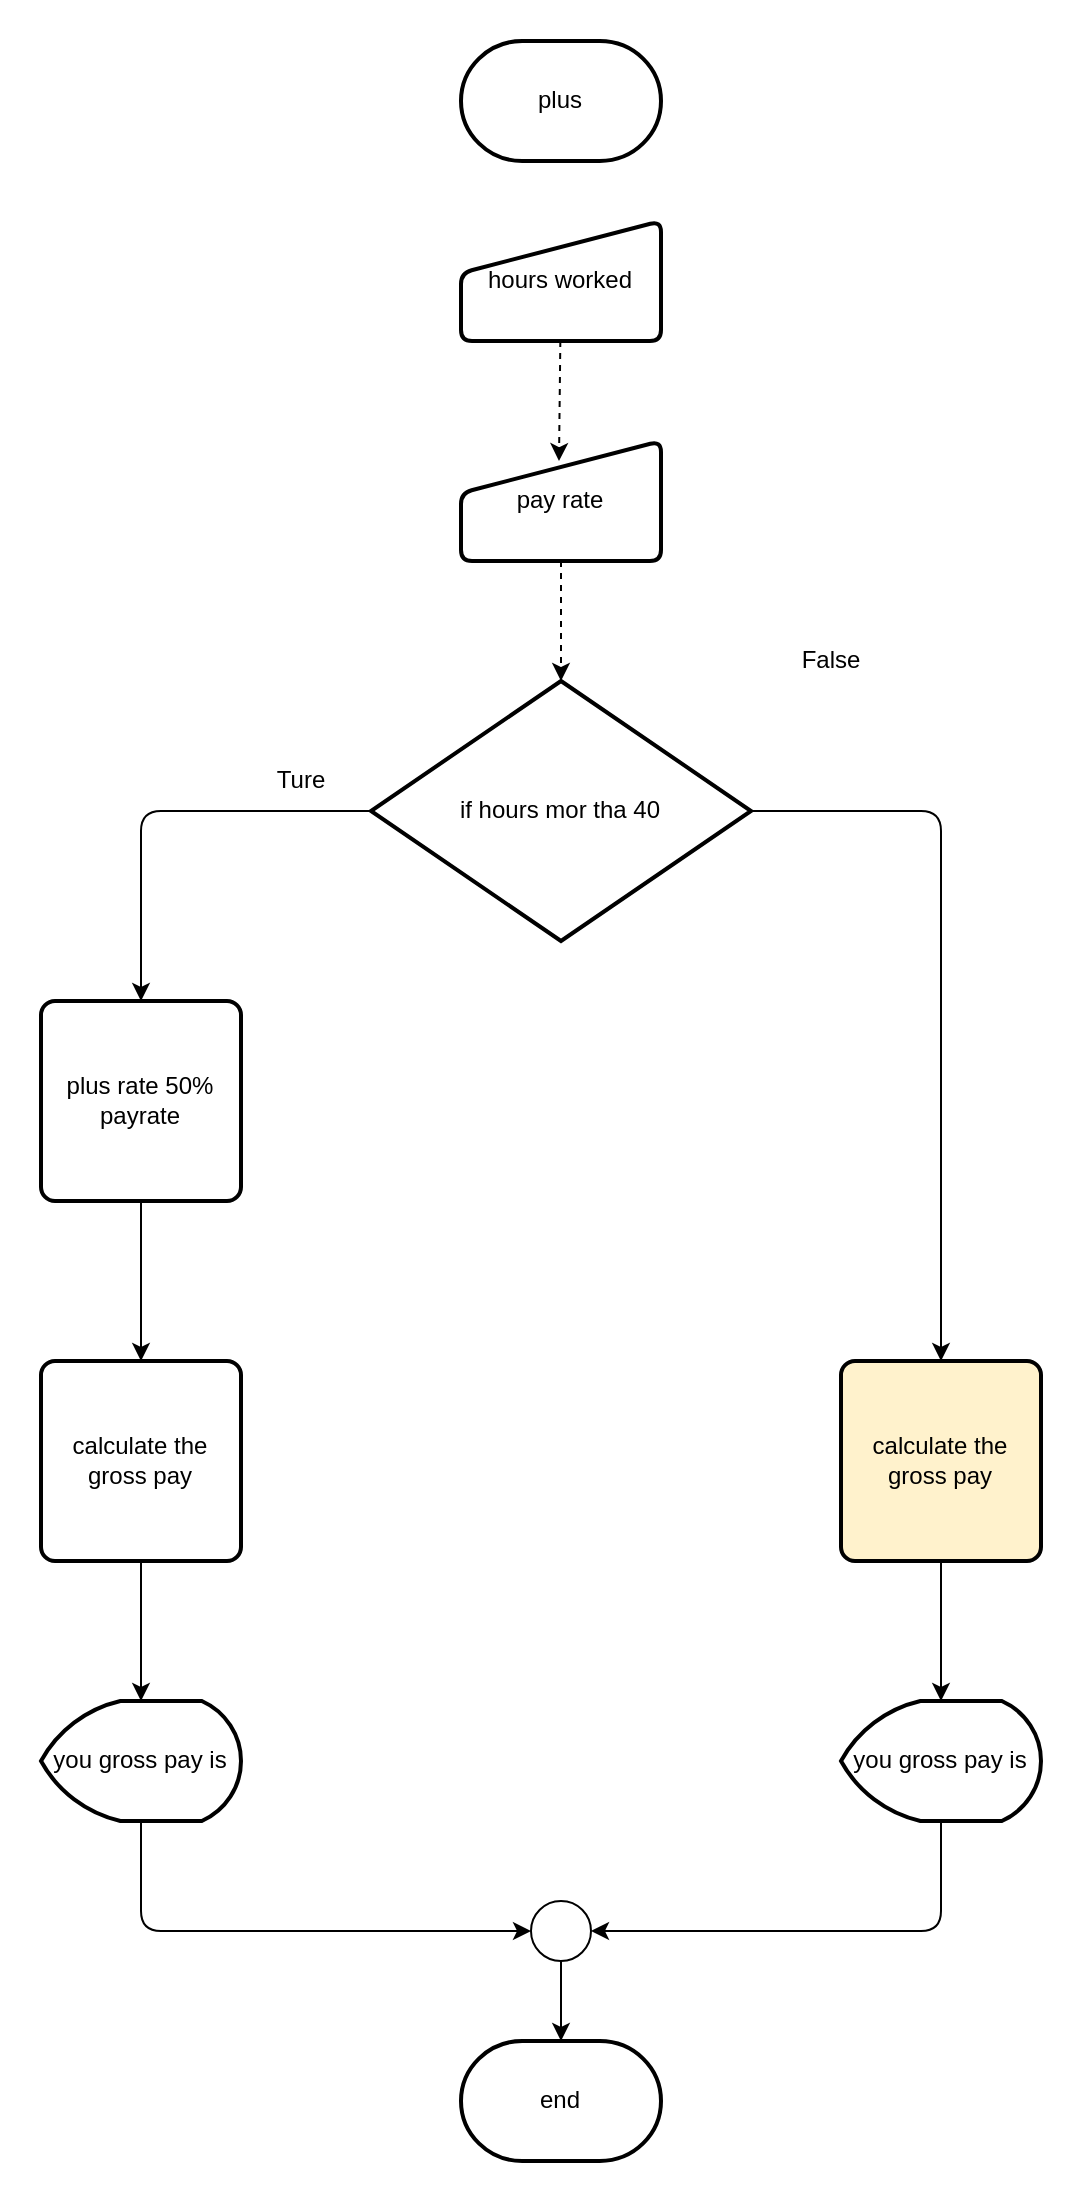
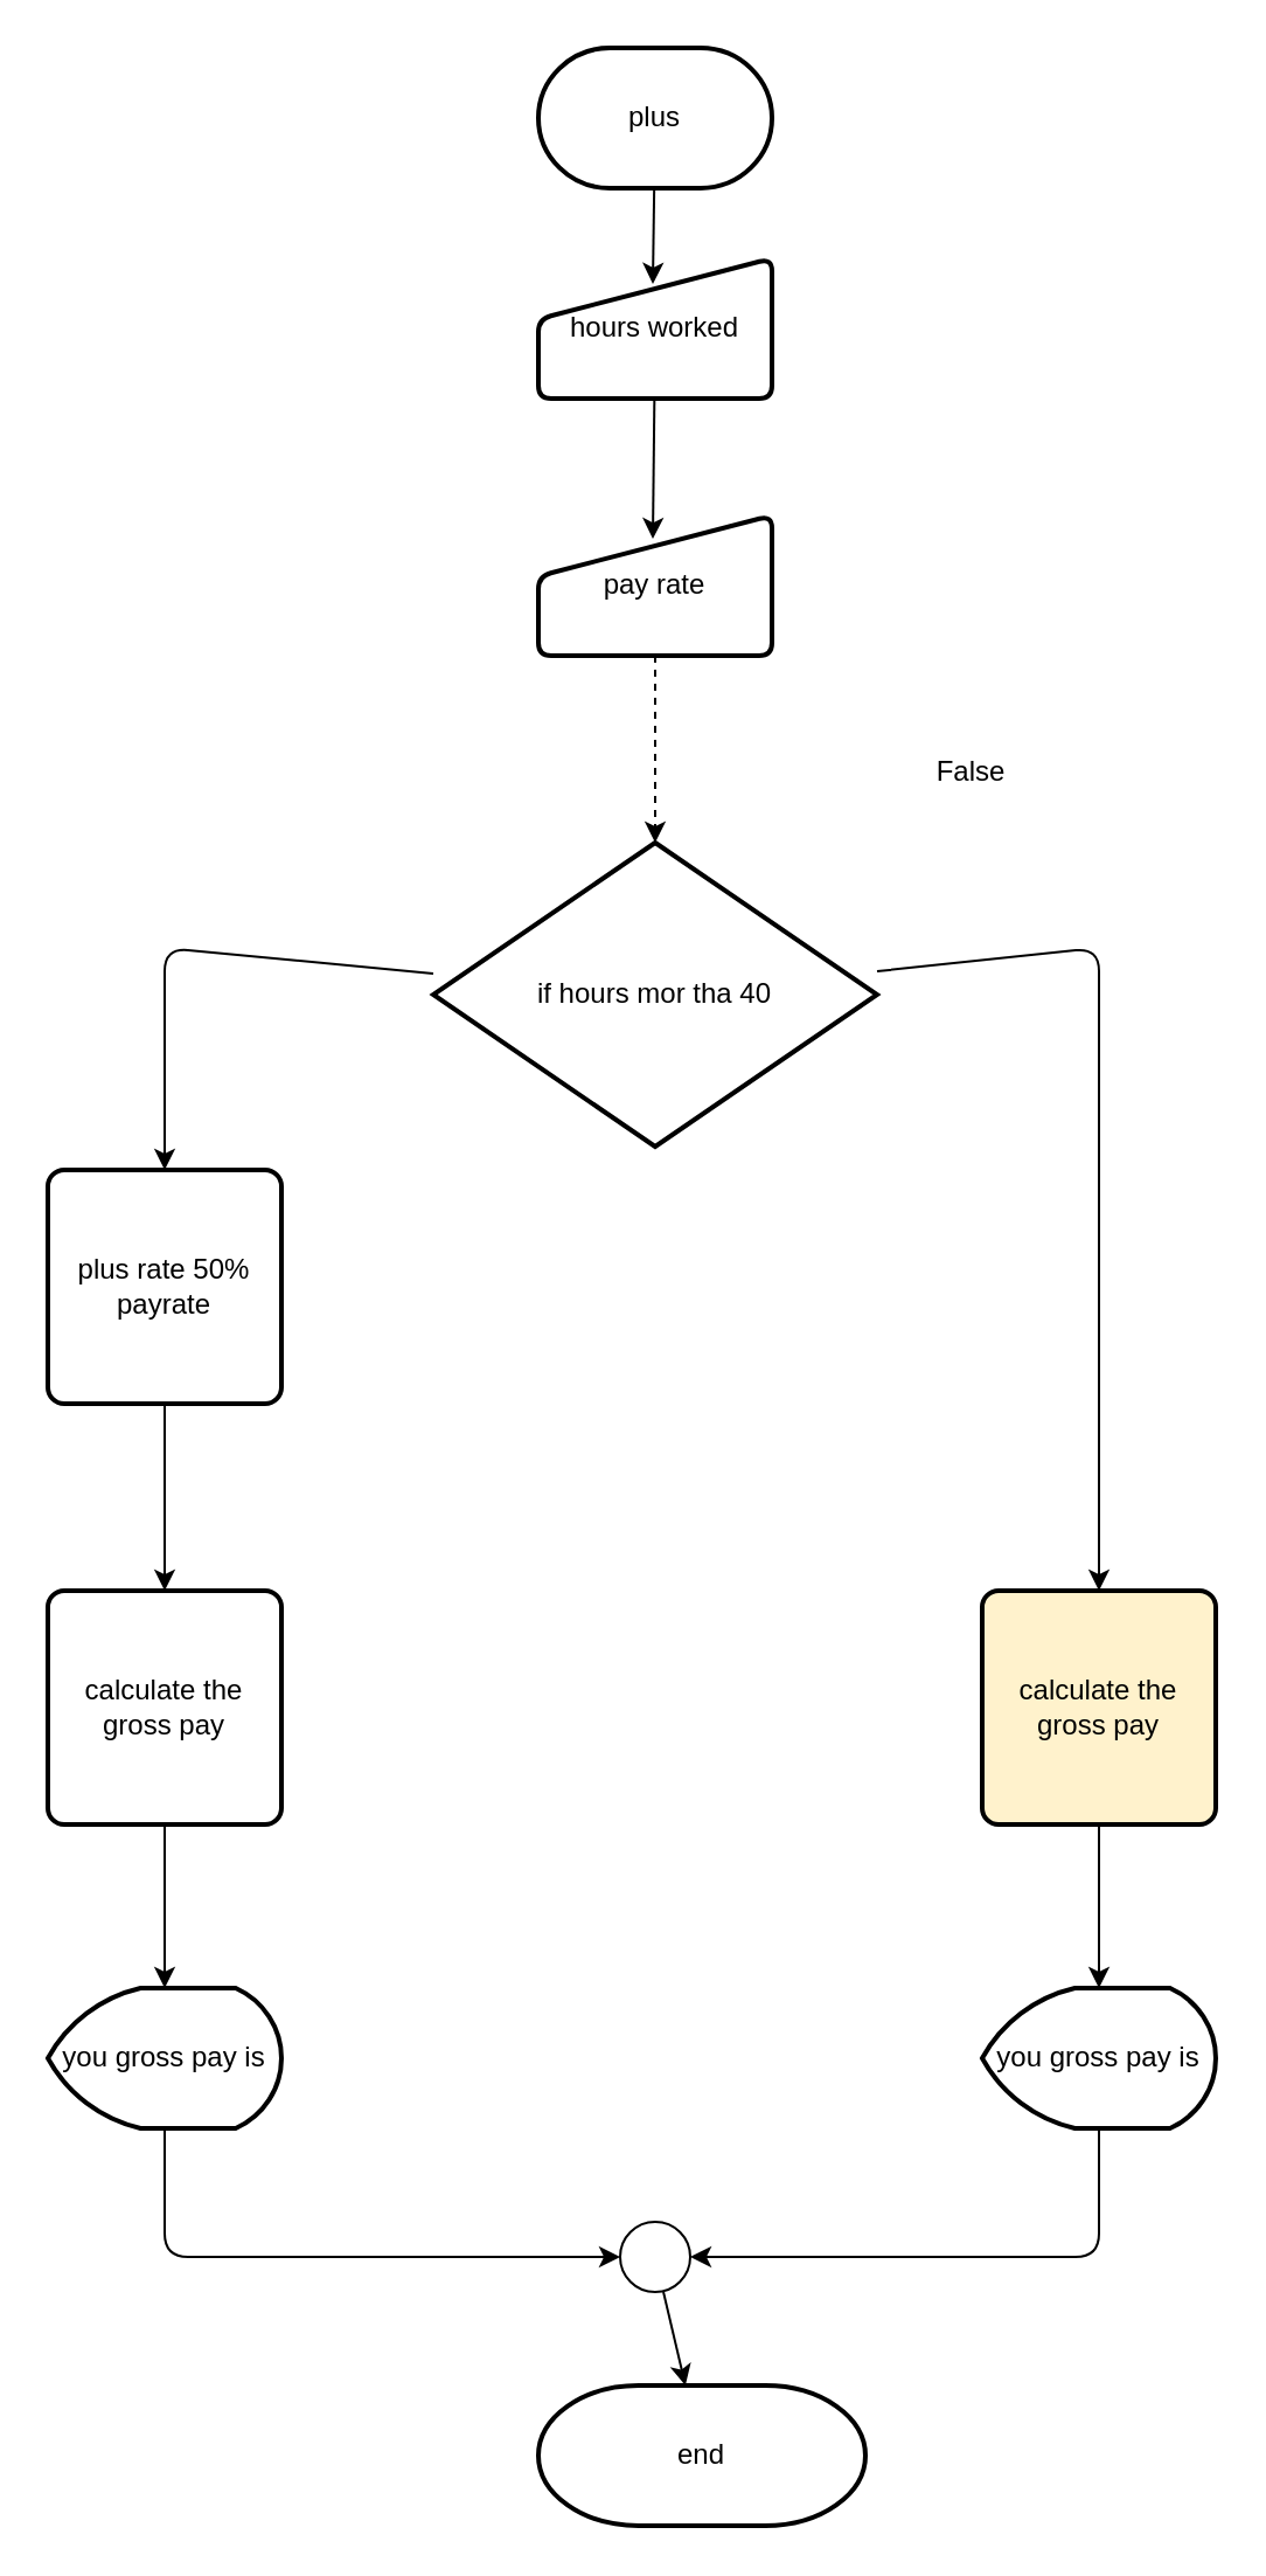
+ <mxCell id="2" value="" style="edgeStyle=none;html=1;entryX=0.49;entryY=0.183;entryDx=0;entryDy=0;entryPerimeter=0;" parent="1" source="3" target="7" edge="1"><mxGeometry relative="1" as="geometry" /></mxCell>
- <mxCell id="6" value="" style="edgeStyle=none;html=1;entryX=0.49;entryY=0.167;entryDx=0;entryDy=0;entryPerimeter=0;dashed=1;" parent="1" source="7" target="5" edge="1"><mxGeometry relative="1" as="geometry" /></mxCell>
+ <mxCell id="6" value="" style="edgeStyle=none;html=1;entryX=0.49;entryY=0.167;entryDx=0;entryDy=0;entryPerimeter=0;" parent="1" source="7" target="5" edge="1"><mxGeometry relative="1" as="geometry" /></mxCell>
- <mxCell id="24" value="Ture" style="text;html=1;align=center;verticalAlign=middle;resizable=0;points=[];autosize=1;strokeColor=none;fillColor=none;" vertex="1" parent="1"><mxGeometry x="125" y="375" width="50" height="30" as="geometry" /></mxCell>
- <mxCell id="10" value="if hours mor tha 40" style="strokeWidth=2;html=1;shape=mxgraph.flowchart.decision;whiteSpace=wrap;" parent="1" vertex="1"><mxGeometry x="185" y="340" width="190" height="130" as="geometry" /></mxCell>
+ <mxCell id="10" value="if hours mor tha 40" style="strokeWidth=2;html=1;shape=mxgraph.flowchart.decision;whiteSpace=wrap;" parent="1" vertex="1"><mxGeometry x="185" y="360" width="190" height="130" as="geometry" /></mxCell>
- <mxCell id="21" value="end" style="strokeWidth=2;html=1;shape=mxgraph.flowchart.terminator;whiteSpace=wrap;" parent="1" vertex="1"><mxGeometry x="230" y="1020" width="100" height="60" as="geometry" /></mxCell>
+ <mxCell id="21" value="end" style="strokeWidth=2;html=1;shape=mxgraph.flowchart.terminator;whiteSpace=wrap;" parent="1" vertex="1"><mxGeometry x="230" y="1020" width="140" height="60" as="geometry" /></mxCell>
